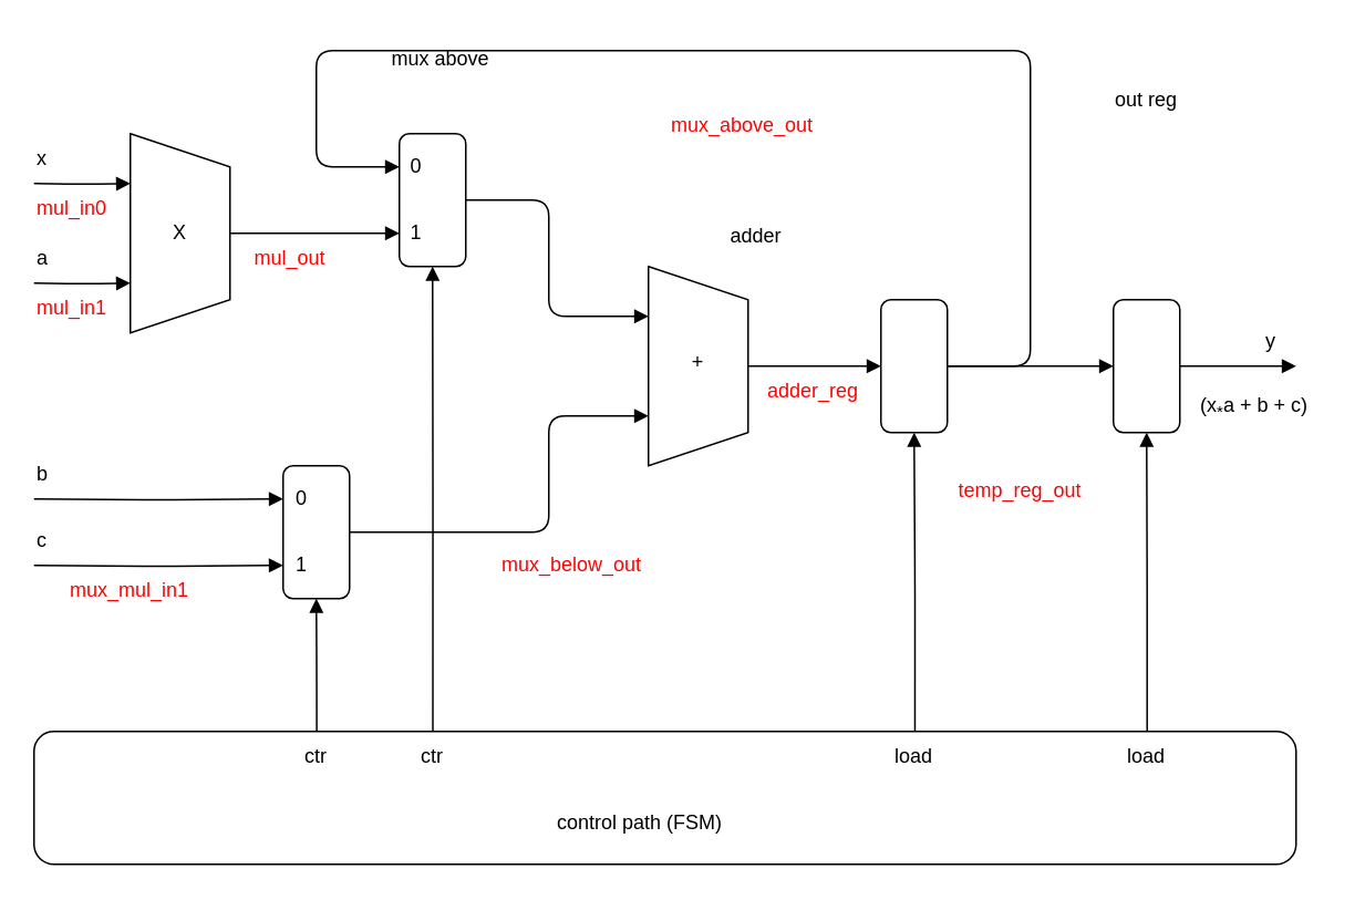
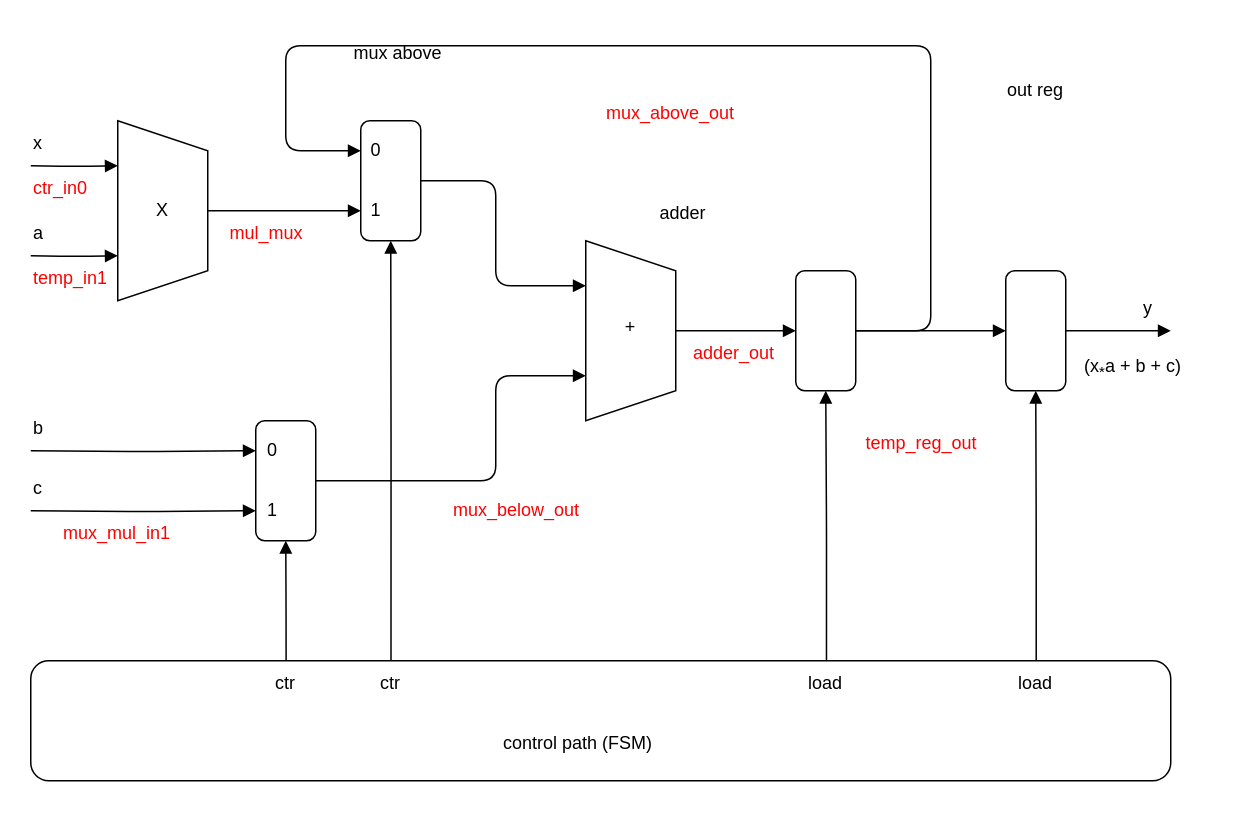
- <mxCell id="44" value="mul_in0" style="text;html=1;strokeColor=none;fillColor=none;align=left;verticalAlign=middle;whiteSpace=wrap;rounded=0;fontColor=#FF0000;" vertex="1" parent="1"><mxGeometry x="20" y="110" width="70" height="30" as="geometry" /></mxCell>
+ <mxCell id="44" value="ctr_in0" style="text;html=1;strokeColor=none;fillColor=none;align=left;verticalAlign=middle;whiteSpace=wrap;rounded=0;fontColor=#FF0000;" vertex="1" parent="1"><mxGeometry x="20" y="110" width="70" height="30" as="geometry" /></mxCell>
- <mxCell id="38" value="mul_out" style="text;html=1;strokeColor=none;fillColor=none;align=left;verticalAlign=middle;whiteSpace=wrap;rounded=0;fontColor=#FF0000;" vertex="1" parent="1"><mxGeometry x="151" y="140" width="70" height="30" as="geometry" /></mxCell>
+ <mxCell id="38" value="mul_mux" style="text;html=1;strokeColor=none;fillColor=none;align=left;verticalAlign=middle;whiteSpace=wrap;rounded=0;fontColor=#FF0000;" vertex="1" parent="1"><mxGeometry x="151" y="140" width="70" height="30" as="geometry" /></mxCell>
- <mxCell id="45" value="mul_in1" style="text;html=1;strokeColor=none;fillColor=none;align=left;verticalAlign=middle;whiteSpace=wrap;rounded=0;fontColor=#FF0000;" vertex="1" parent="1"><mxGeometry x="20" y="170" width="70" height="30" as="geometry" /></mxCell>
+ <mxCell id="45" value="temp_in1" style="text;html=1;strokeColor=none;fillColor=none;align=left;verticalAlign=middle;whiteSpace=wrap;rounded=0;fontColor=#FF0000;" vertex="1" parent="1"><mxGeometry x="20" y="170" width="70" height="30" as="geometry" /></mxCell>
- <mxCell id="41" value="adder_reg" style="text;html=1;strokeColor=none;fillColor=none;align=left;verticalAlign=middle;whiteSpace=wrap;rounded=0;fontColor=#FF0000;" vertex="1" parent="1"><mxGeometry x="460" y="220" width="70" height="30" as="geometry" /></mxCell>
+ <mxCell id="41" value="adder_out" style="text;html=1;strokeColor=none;fillColor=none;align=left;verticalAlign=middle;whiteSpace=wrap;rounded=0;fontColor=#FF0000;" vertex="1" parent="1"><mxGeometry x="460" y="220" width="70" height="30" as="geometry" /></mxCell>
